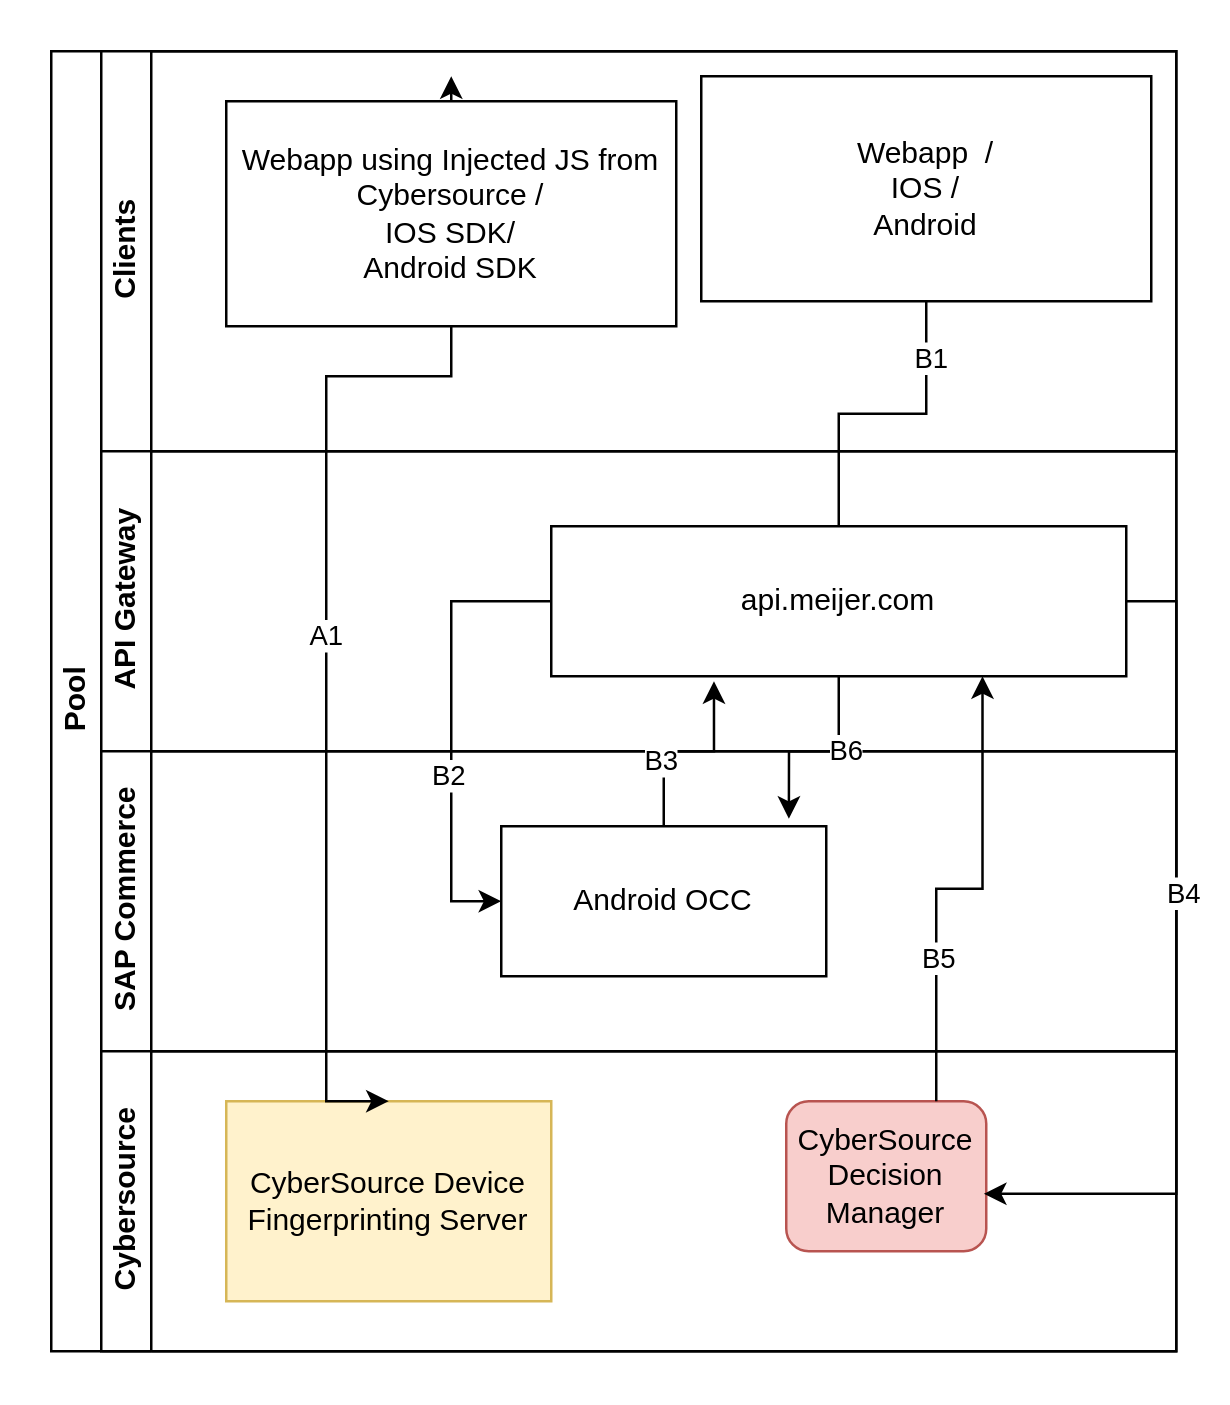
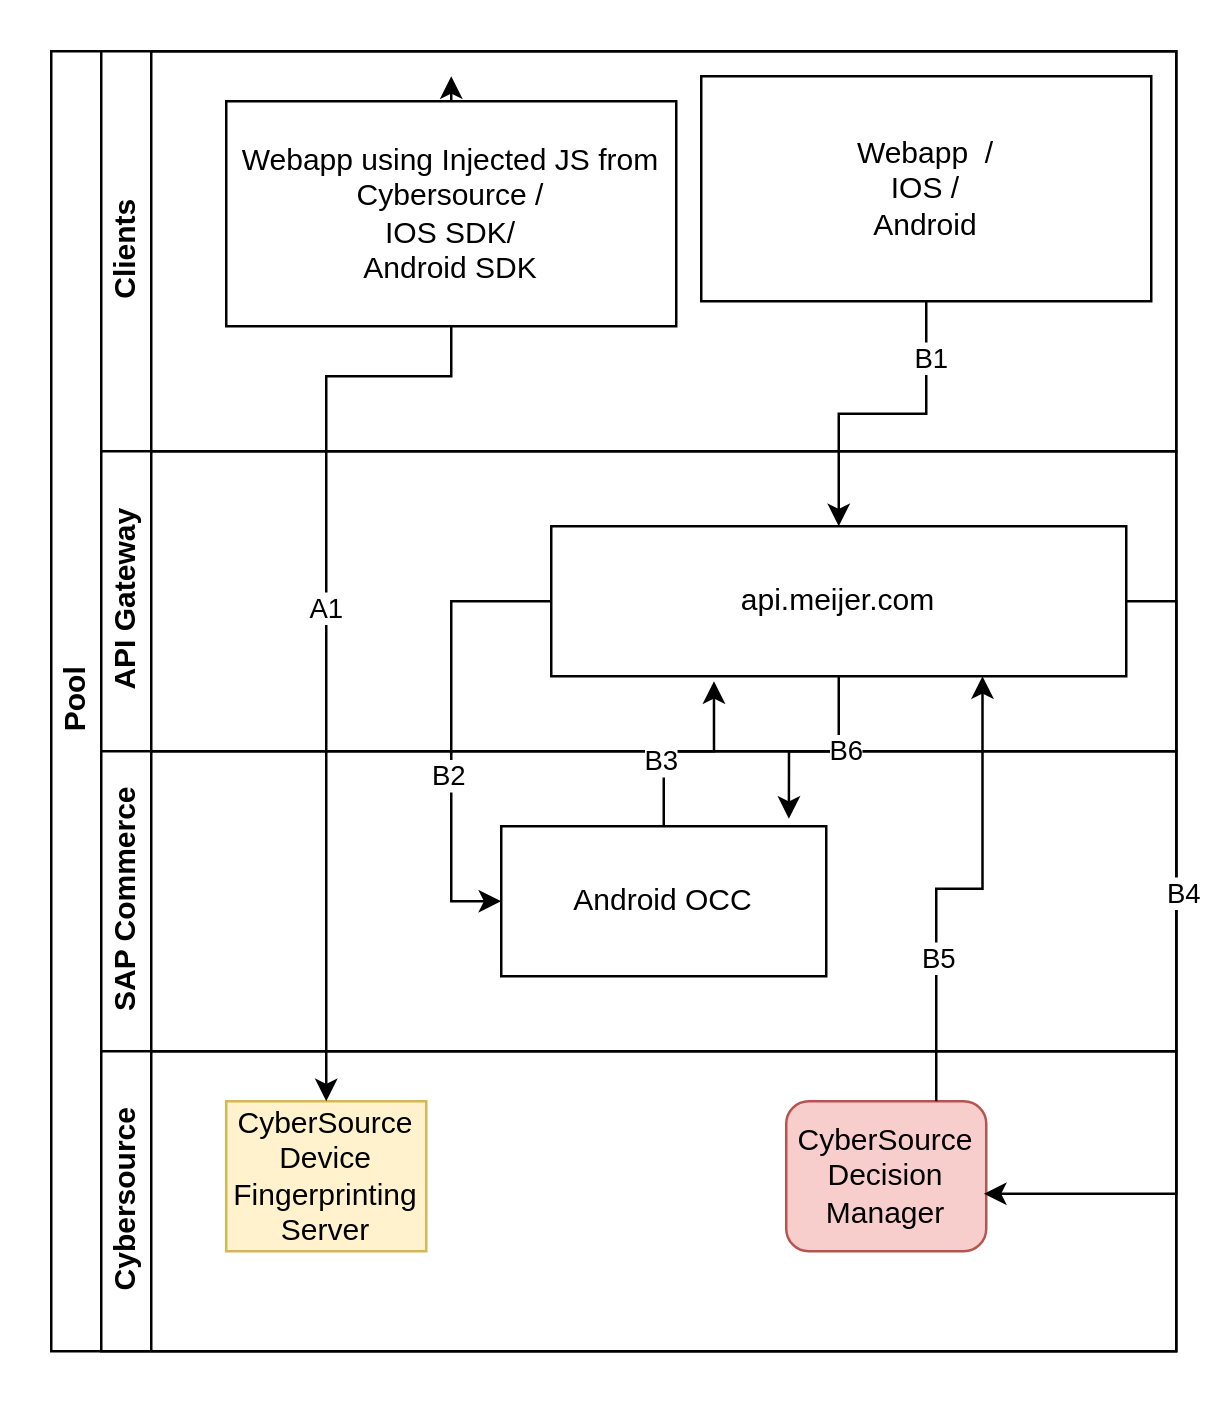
- <mxCell id="15" style="edgeStyle=orthogonalEdgeStyle;rounded=0;orthogonalLoop=1;jettySize=auto;html=1;exitX=0.5;exitY=1;exitDx=0;exitDy=0;entryX=0.5;entryY=0;entryDx=0;entryDy=0;endArrow=none;" edge="1" parent="2" source="5" target="7"><mxGeometry relative="1" as="geometry" /></mxCell>
+ <mxCell id="15" style="edgeStyle=orthogonalEdgeStyle;rounded=0;orthogonalLoop=1;jettySize=auto;html=1;exitX=0.5;exitY=1;exitDx=0;exitDy=0;entryX=0.5;entryY=0;entryDx=0;entryDy=0;" edge="1" parent="2" source="5" target="7"><mxGeometry relative="1" as="geometry" /></mxCell>
- <mxCell id="11" value="CyberSource Device Fingerprinting Server" style="rounded=0;whiteSpace=wrap;html=1;fontFamily=Helvetica;fontSize=12;align=center;fillColor=#fff2cc;strokeColor=#d6b656;" parent="10" vertex="1"><mxGeometry x="50" y="20" width="130" height="80" as="geometry" /></mxCell>
+ <mxCell id="11" value="CyberSource Device Fingerprinting Server" style="rounded=0;whiteSpace=wrap;html=1;fontFamily=Helvetica;fontSize=12;align=center;fillColor=#fff2cc;strokeColor=#d6b656;" parent="10" vertex="1"><mxGeometry x="50" y="20" width="80" height="60" as="geometry" /></mxCell>
